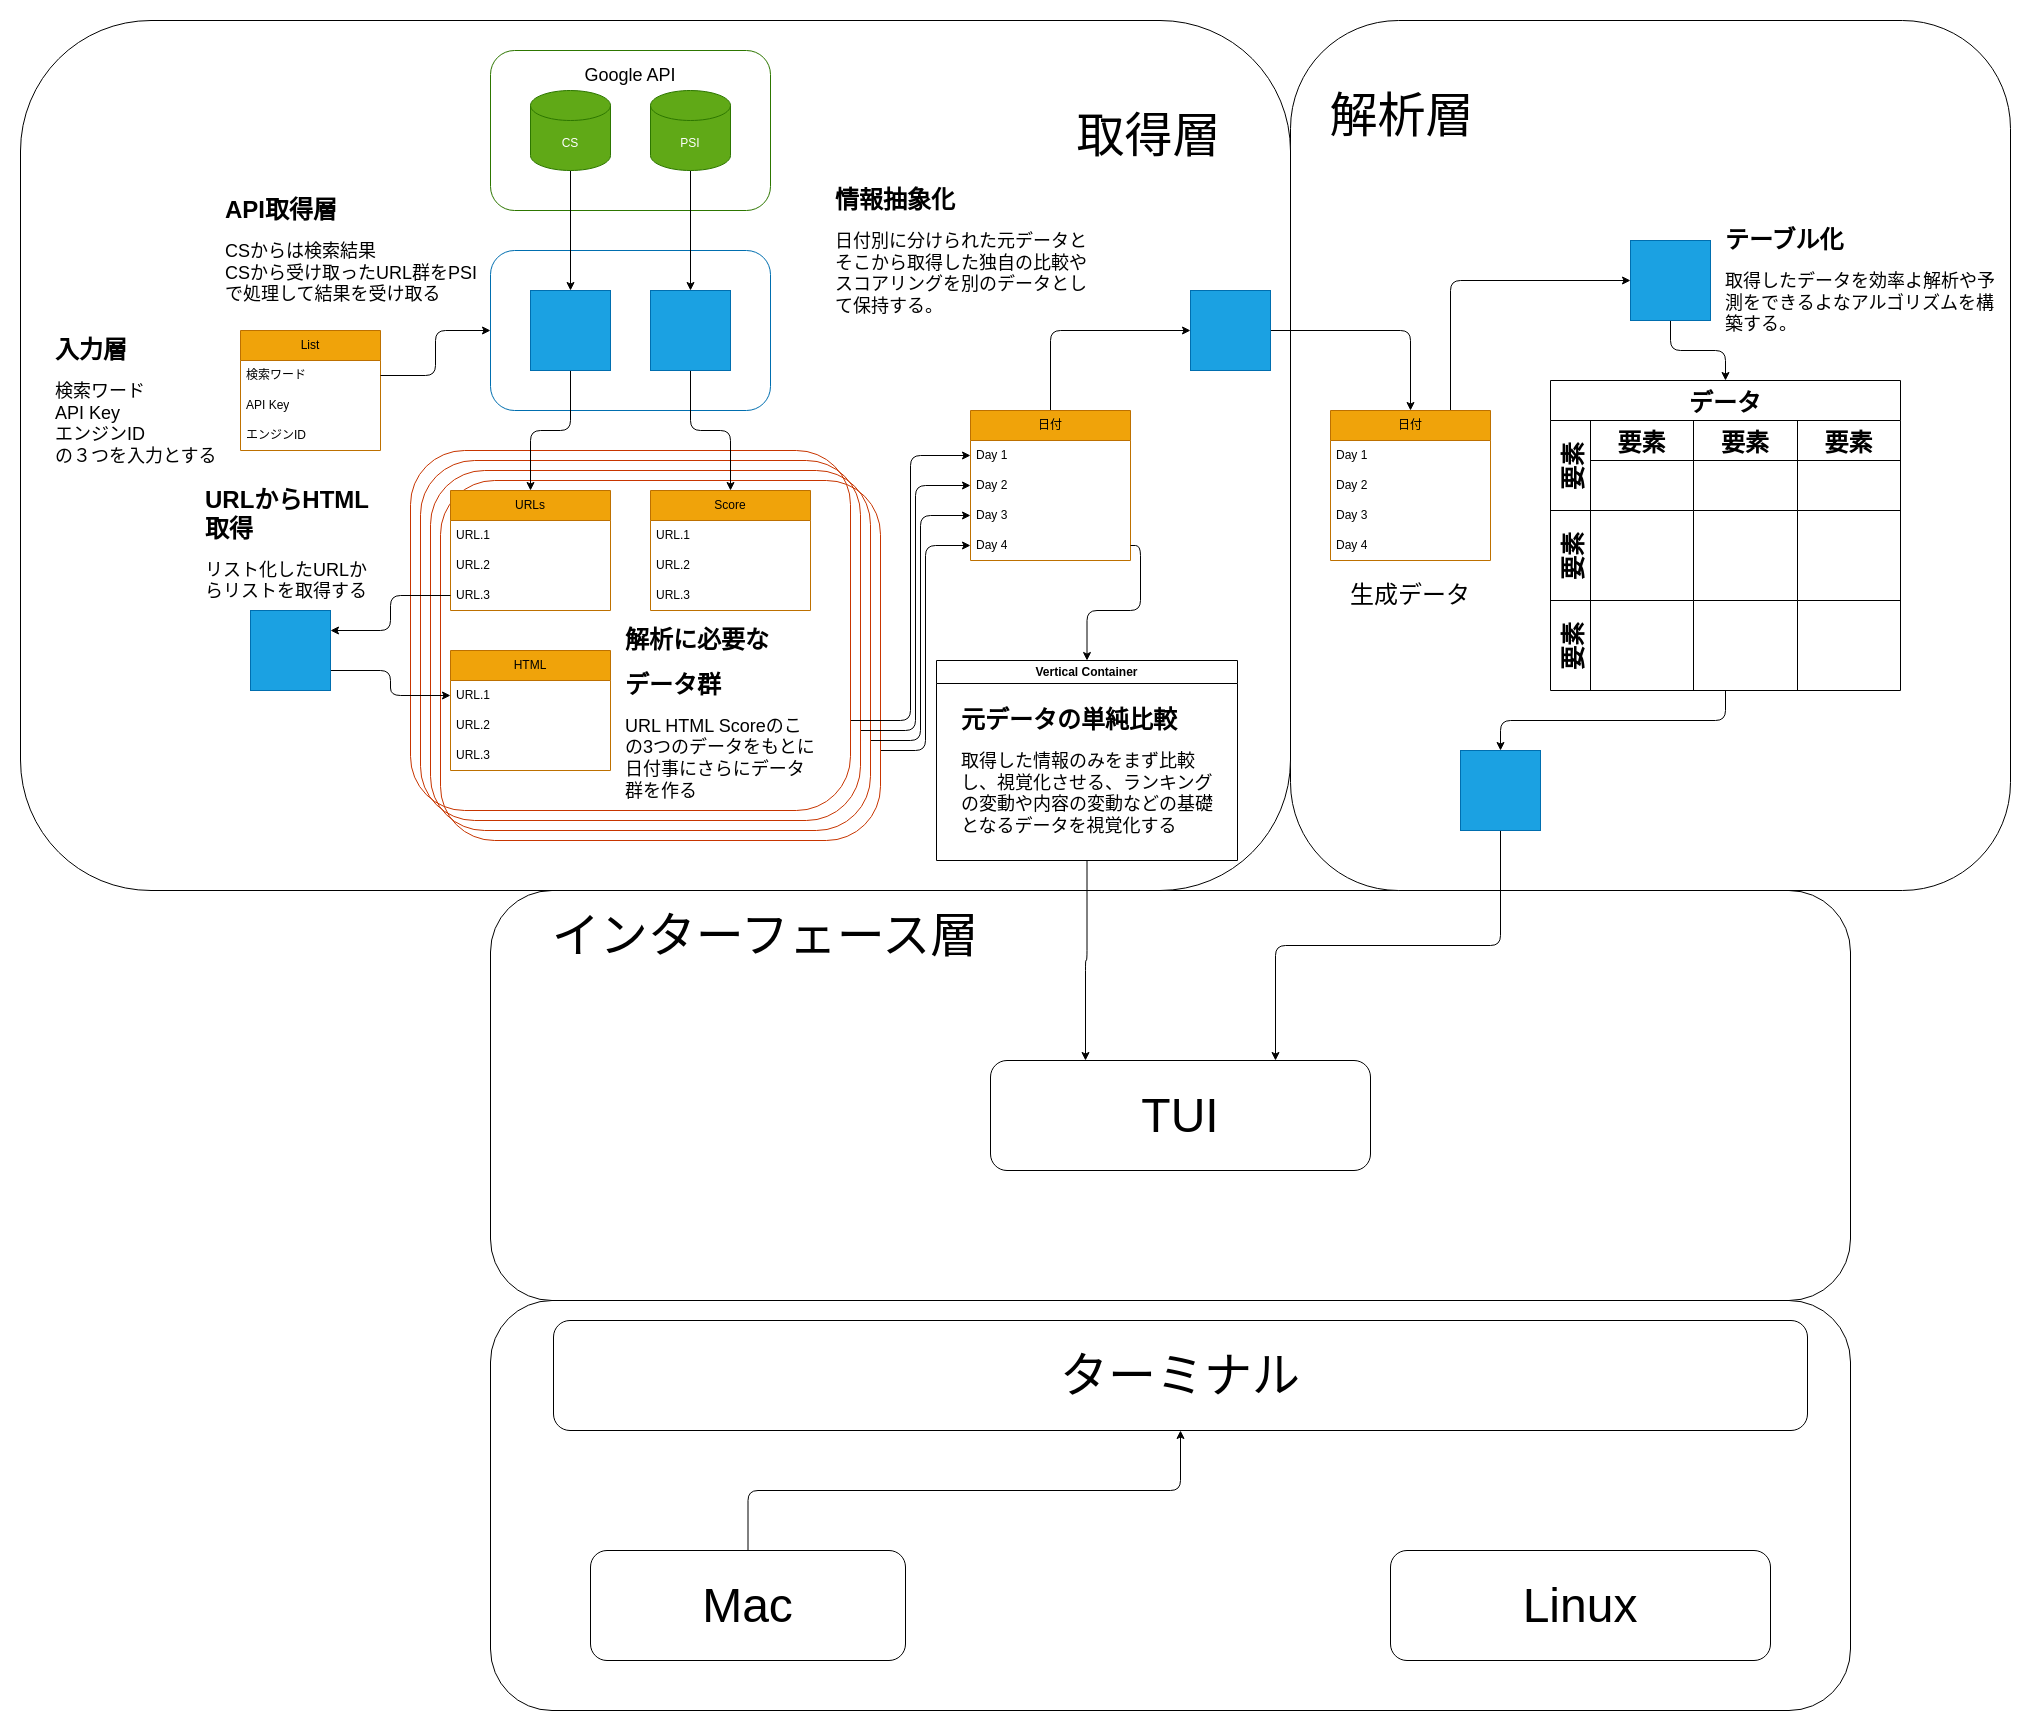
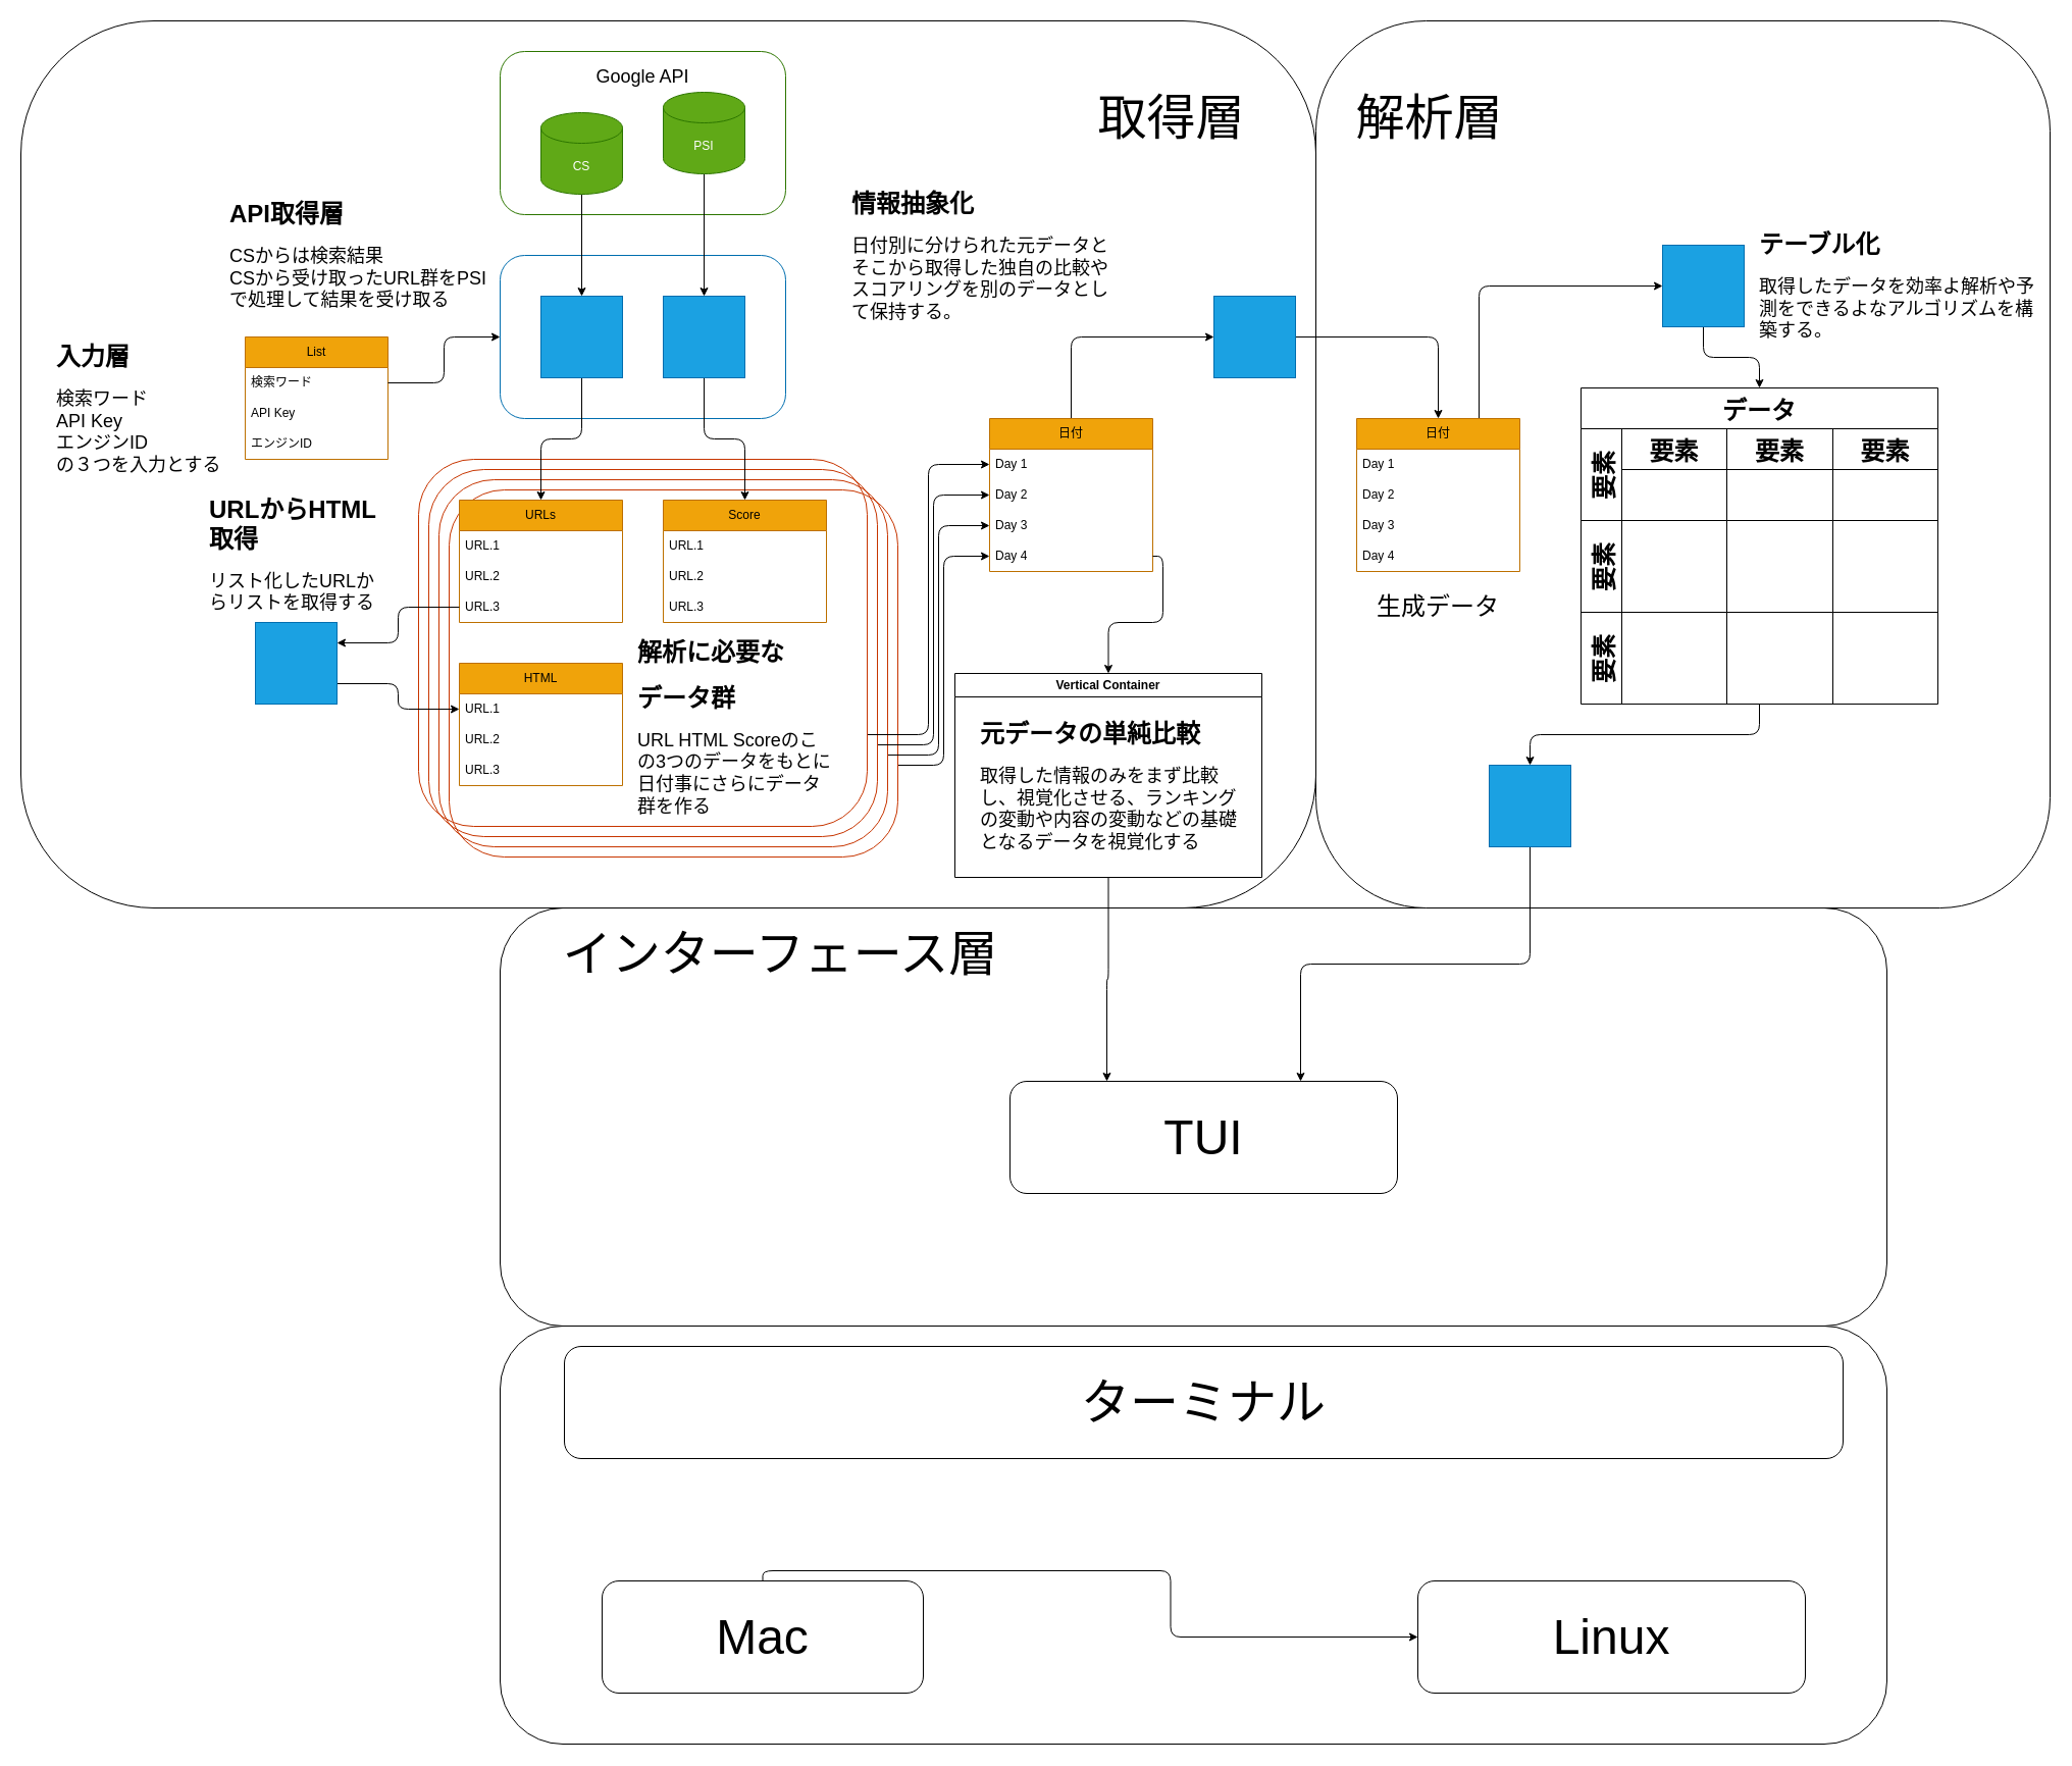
- <mxCell id="16" value="CS" style="shape=cylinder3;whiteSpace=wrap;html=1;boundedLbl=1;backgroundOutline=1;size=15;fillColor=#60a917;fontColor=#ffffff;strokeColor=#2D7600;" parent="1" vertex="1"><mxGeometry x="530" y="90" width="80" height="80" as="geometry" /></mxCell>
+ <mxCell id="16" value="CS" style="shape=cylinder3;whiteSpace=wrap;html=1;boundedLbl=1;backgroundOutline=1;size=15;fillColor=#60a917;fontColor=#ffffff;strokeColor=#2D7600;" parent="1" vertex="1"><mxGeometry x="530" y="110" width="80" height="80" as="geometry" /></mxCell>
- <mxCell id="68" value="取得層" style="text;html=1;strokeColor=none;fillColor=none;align=center;verticalAlign=middle;whiteSpace=wrap;rounded=0;fontSize=48;" parent="1" vertex="1"><mxGeometry x="1060" y="120" width="177" height="30" as="geometry" /></mxCell>
+ <mxCell id="68" value="取得層" style="text;html=1;strokeColor=none;fillColor=none;align=center;verticalAlign=middle;whiteSpace=wrap;rounded=0;fontSize=48;" parent="1" vertex="1"><mxGeometry x="1060" y="100" width="177" height="30" as="geometry" /></mxCell>
- <mxCell id="92" style="edgeStyle=orthogonalEdgeStyle;html=1;exitX=0.5;exitY=0;exitDx=0;exitDy=0;" edge="1" parent="1" source="93" target="95"><mxGeometry relative="1" as="geometry" /></mxCell>
+ <mxCell id="92" style="edgeStyle=orthogonalEdgeStyle;html=1;exitX=0.5;exitY=0;exitDx=0;exitDy=0;" edge="1" parent="1" source="93" target="94"><mxGeometry relative="1" as="geometry" /></mxCell>
